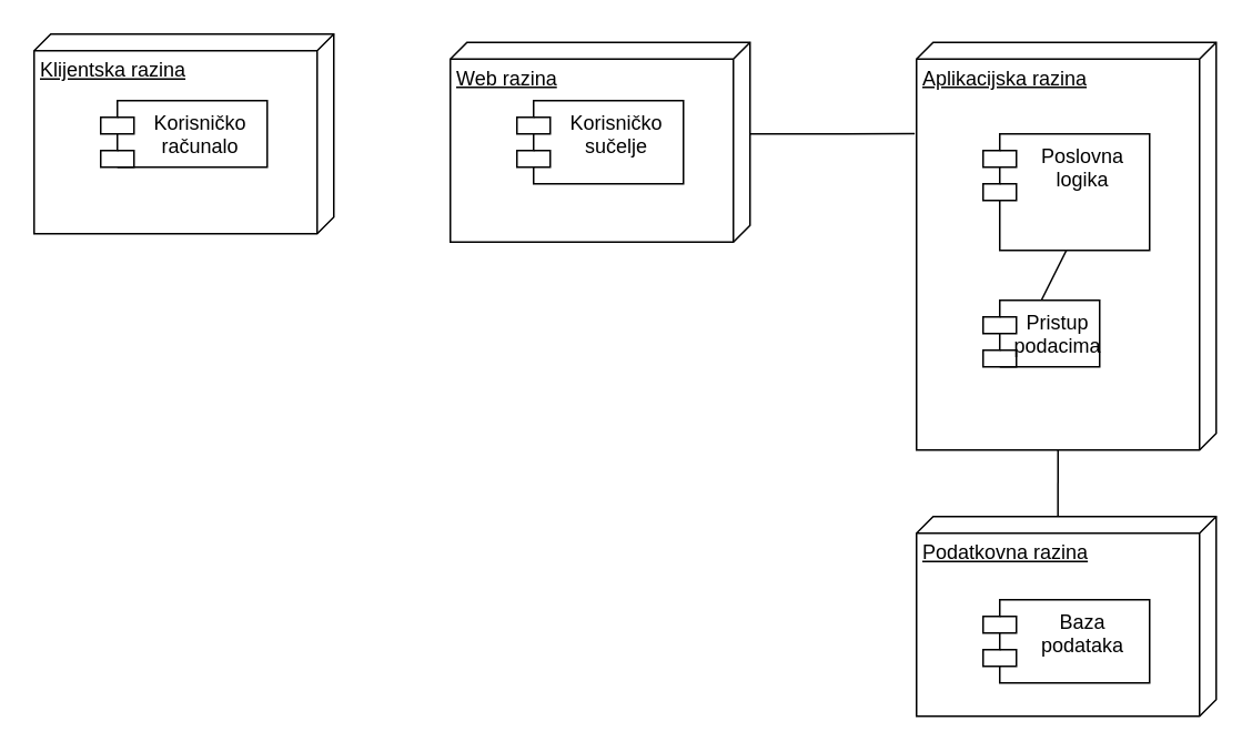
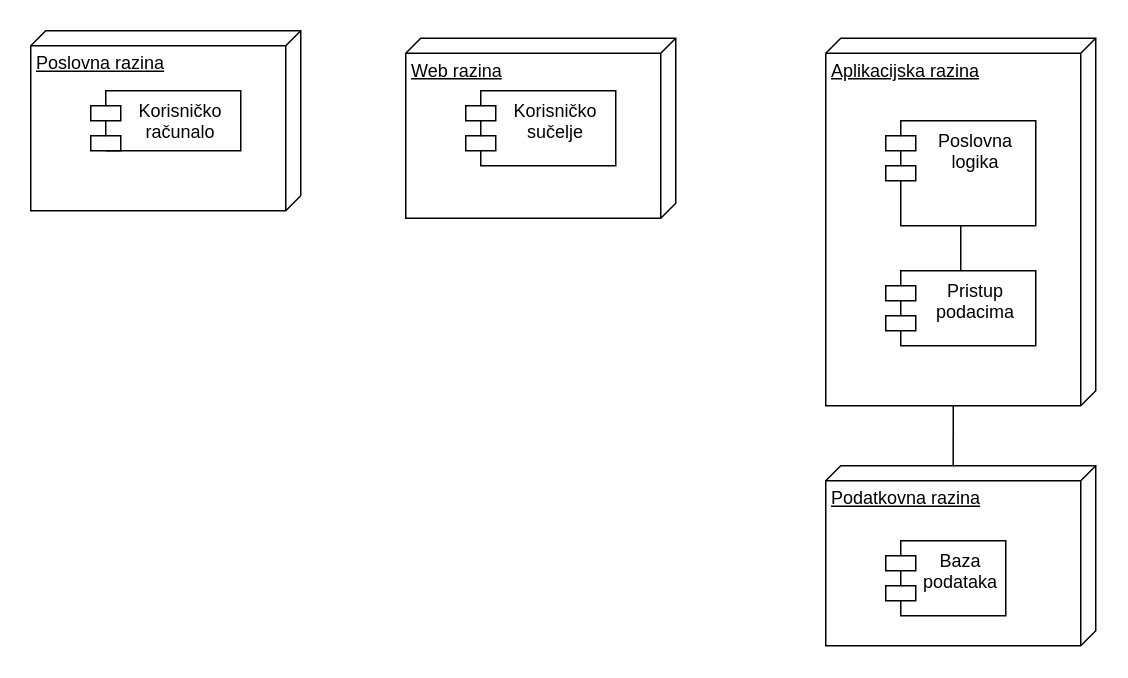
- <mxCell id="2" value="Klijentska razina" style="verticalAlign=top;align=left;spacingTop=8;spacingLeft=2;spacingRight=12;shape=cube;size=10;direction=south;fontStyle=4;html=1;whiteSpace=wrap;" parent="1" vertex="1"><mxGeometry x="20" y="20" width="180" height="120" as="geometry" /></mxCell>
+ <mxCell id="2" value="Poslovna razina" style="verticalAlign=top;align=left;spacingTop=8;spacingLeft=2;spacingRight=12;shape=cube;size=10;direction=south;fontStyle=4;html=1;whiteSpace=wrap;" parent="1" vertex="1"><mxGeometry x="20" y="20" width="180" height="120" as="geometry" /></mxCell>
- <mxCell id="11" value="" style="endArrow=none;html=1;rounded=0;exitX=0;exitY=0;exitDx=55;exitDy=0;exitPerimeter=0;entryX=0.224;entryY=1.006;entryDx=0;entryDy=0;entryPerimeter=0;" parent="1" source="4" target="6" edge="1"><mxGeometry width="50" height="50" relative="1" as="geometry"><mxPoint x="490" y="250" as="sourcePoint" /><mxPoint x="540" y="200" as="targetPoint" /></mxGeometry></mxCell>
- <mxCell id="8" value="Pristup podacima" style="shape=module;align=left;spacingLeft=20;align=center;verticalAlign=top;whiteSpace=wrap;html=1;" parent="1" vertex="1"><mxGeometry x="590" y="180" width="70" height="40" as="geometry" /></mxCell>
+ <mxCell id="8" value="Pristup podacima" style="shape=module;align=left;spacingLeft=20;align=center;verticalAlign=top;whiteSpace=wrap;html=1;" parent="1" vertex="1"><mxGeometry x="590" y="180" width="100" height="50" as="geometry" /></mxCell>
- <mxCell id="10" value="&lt;div&gt;Baza&lt;/div&gt;&lt;div&gt;podataka&lt;/div&gt;" style="shape=module;align=left;spacingLeft=20;align=center;verticalAlign=top;whiteSpace=wrap;html=1;" parent="1" vertex="1"><mxGeometry x="590" y="360" width="100" height="50" as="geometry" /></mxCell>
+ <mxCell id="10" value="&lt;div&gt;Baza&lt;/div&gt;&lt;div&gt;podataka&lt;/div&gt;" style="shape=module;align=left;spacingLeft=20;align=center;verticalAlign=top;whiteSpace=wrap;html=1;" parent="1" vertex="1"><mxGeometry x="590" y="360" width="80" height="50" as="geometry" /></mxCell>
